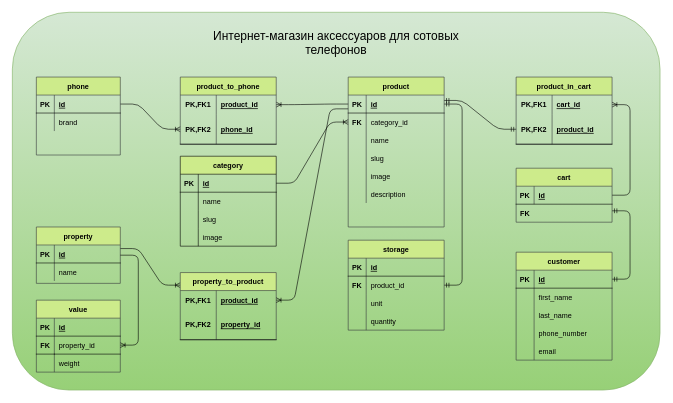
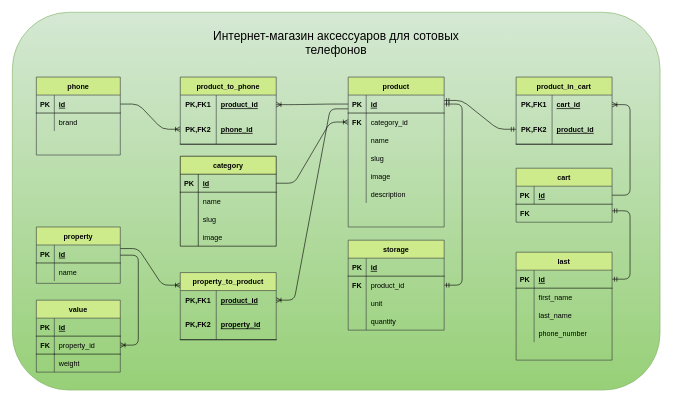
- <mxCell id="61" value="customer" style="shape=table;startSize=30;container=1;collapsible=1;childLayout=tableLayout;fixedRows=1;rowLines=0;fontStyle=1;align=center;resizeLast=1;fillColor=#cdeb8b;strokeColor=#36393d;" parent="1" vertex="1"><mxGeometry x="860" y="420" width="160" height="180" as="geometry" /></mxCell>
+ <mxCell id="61" value="last" style="shape=table;startSize=30;container=1;collapsible=1;childLayout=tableLayout;fixedRows=1;rowLines=0;fontStyle=1;align=center;resizeLast=1;fillColor=#cdeb8b;strokeColor=#36393d;" parent="1" vertex="1"><mxGeometry x="860" y="420" width="160" height="180" as="geometry" /></mxCell>
- <mxCell id="76" value="email" style="shape=partialRectangle;connectable=0;fillColor=none;top=0;left=0;bottom=0;right=0;align=left;spacingLeft=6;overflow=hidden;" parent="74" vertex="1"><mxGeometry x="30" width="130" height="30" as="geometry" /></mxCell>
